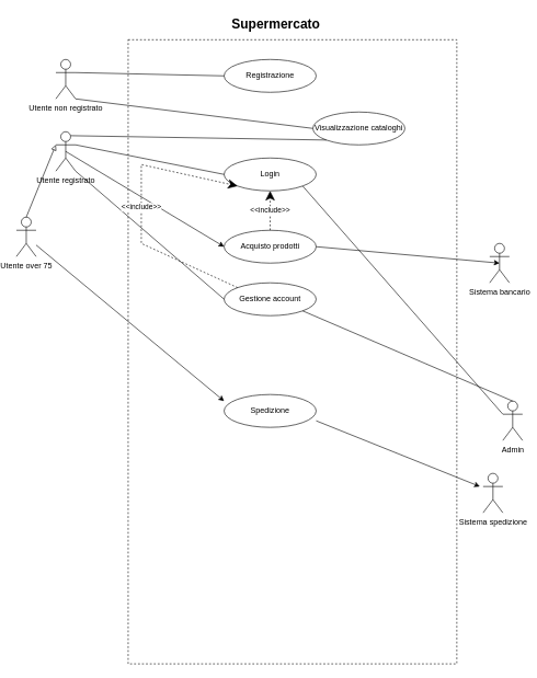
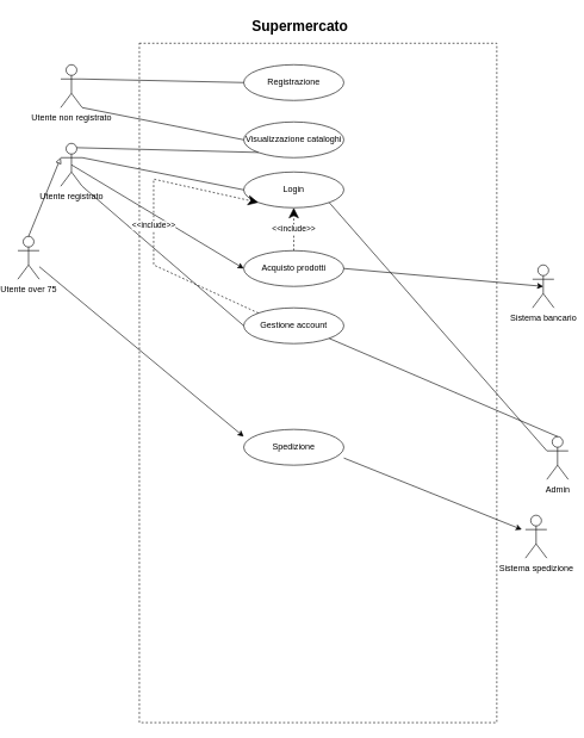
- <mxCell id="6" value="Visualizzazione cataloghi" style="ellipse;whiteSpace=wrap;html=1;" vertex="1" parent="1"><mxGeometry x="471" y="170" width="140" height="50" as="geometry" /></mxCell>
+ <mxCell id="6" value="Visualizzazione cataloghi" style="ellipse;whiteSpace=wrap;html=1;" vertex="1" parent="1"><mxGeometry x="336" y="170" width="140" height="50" as="geometry" /></mxCell>
